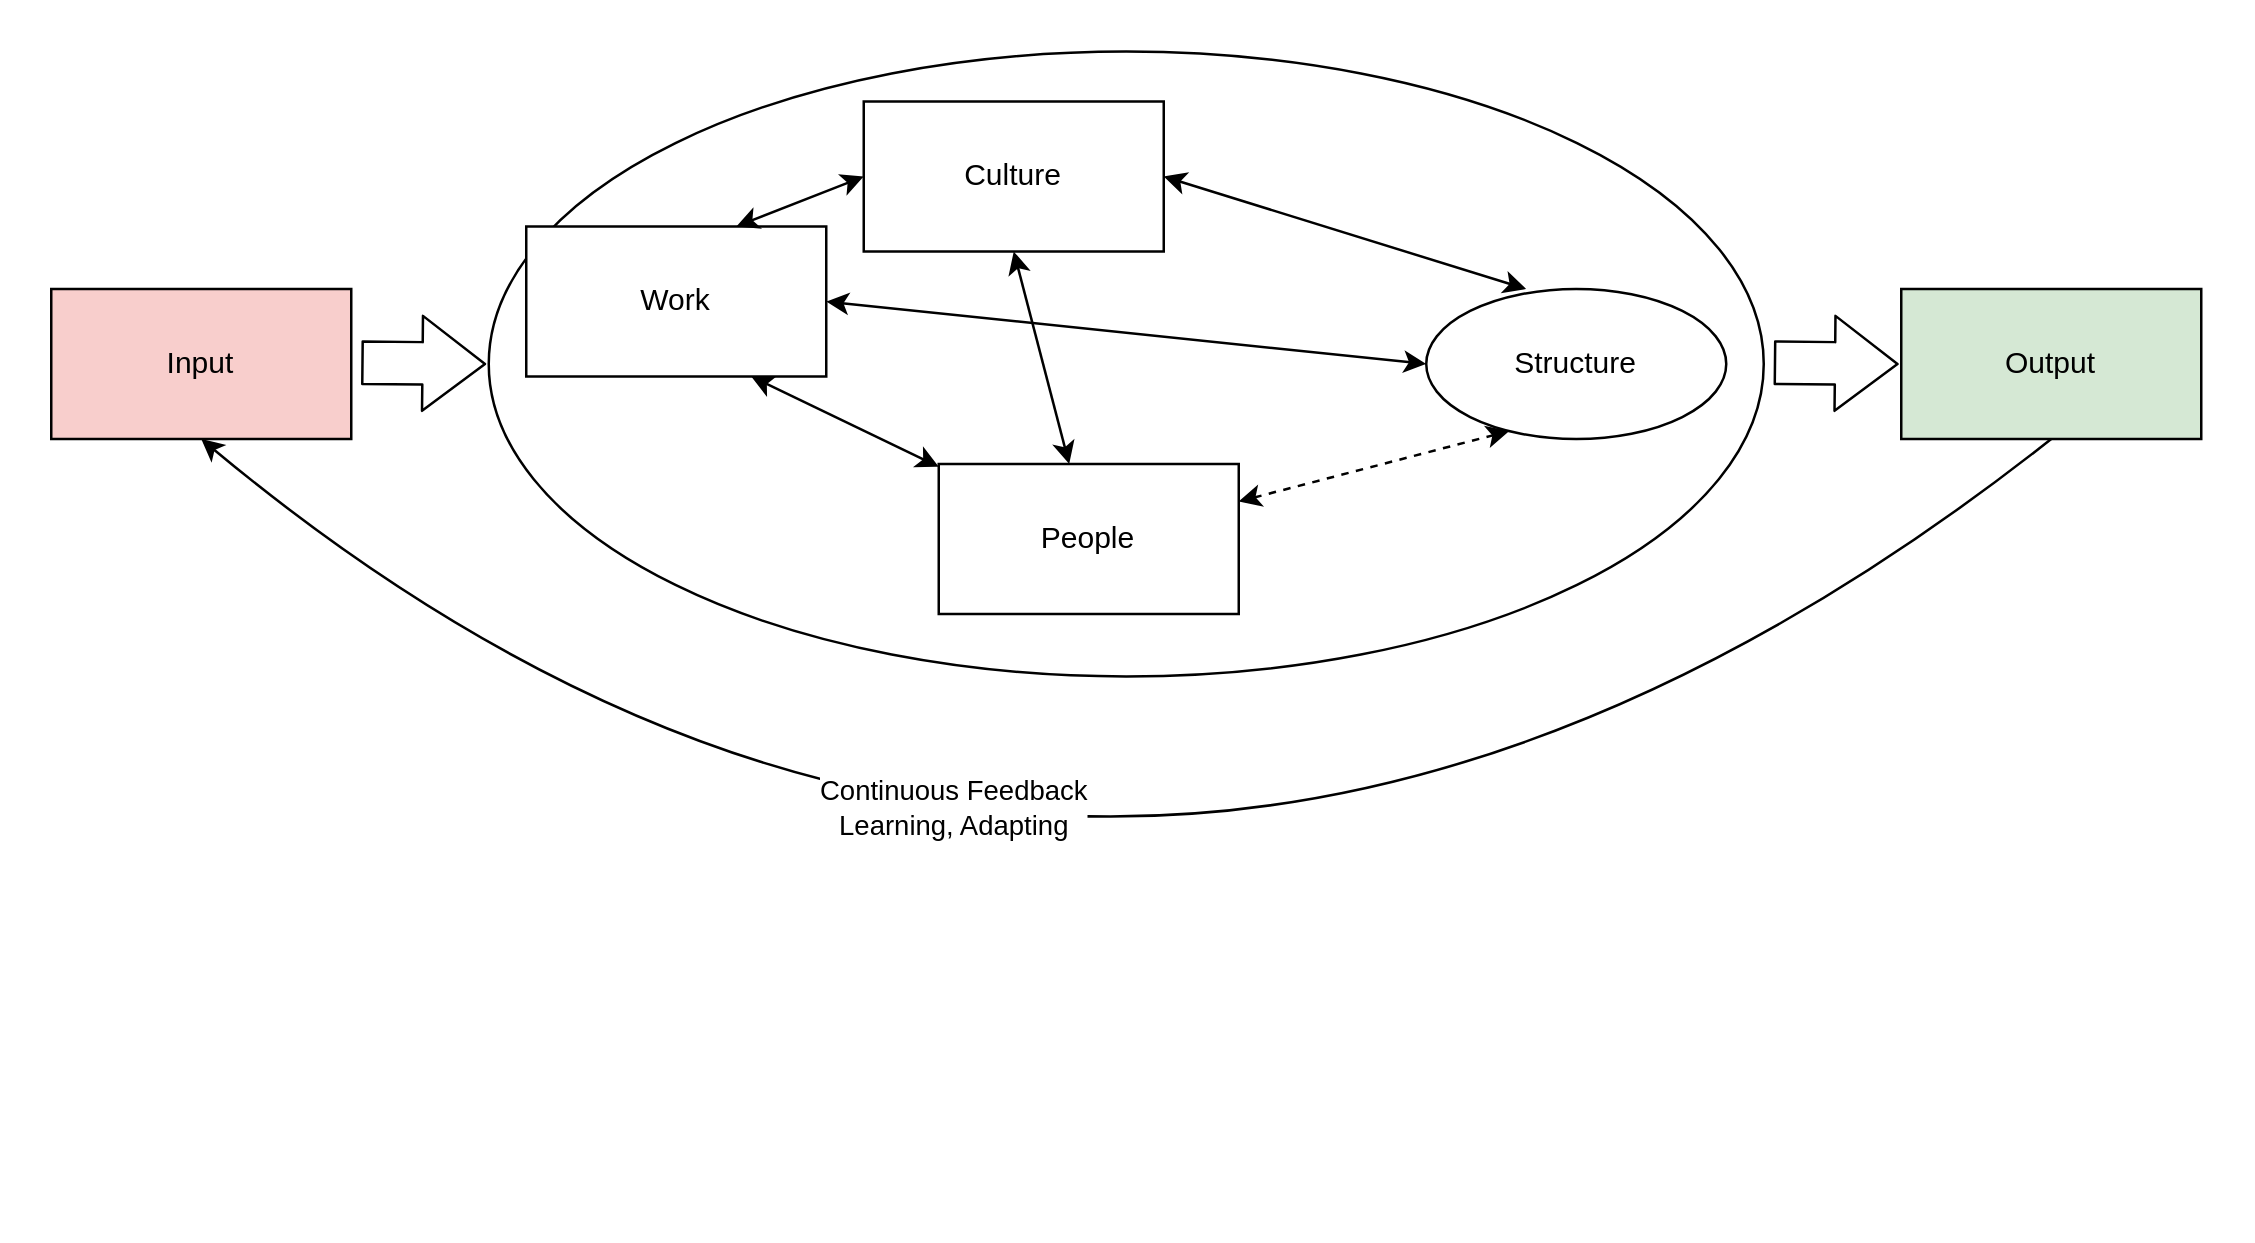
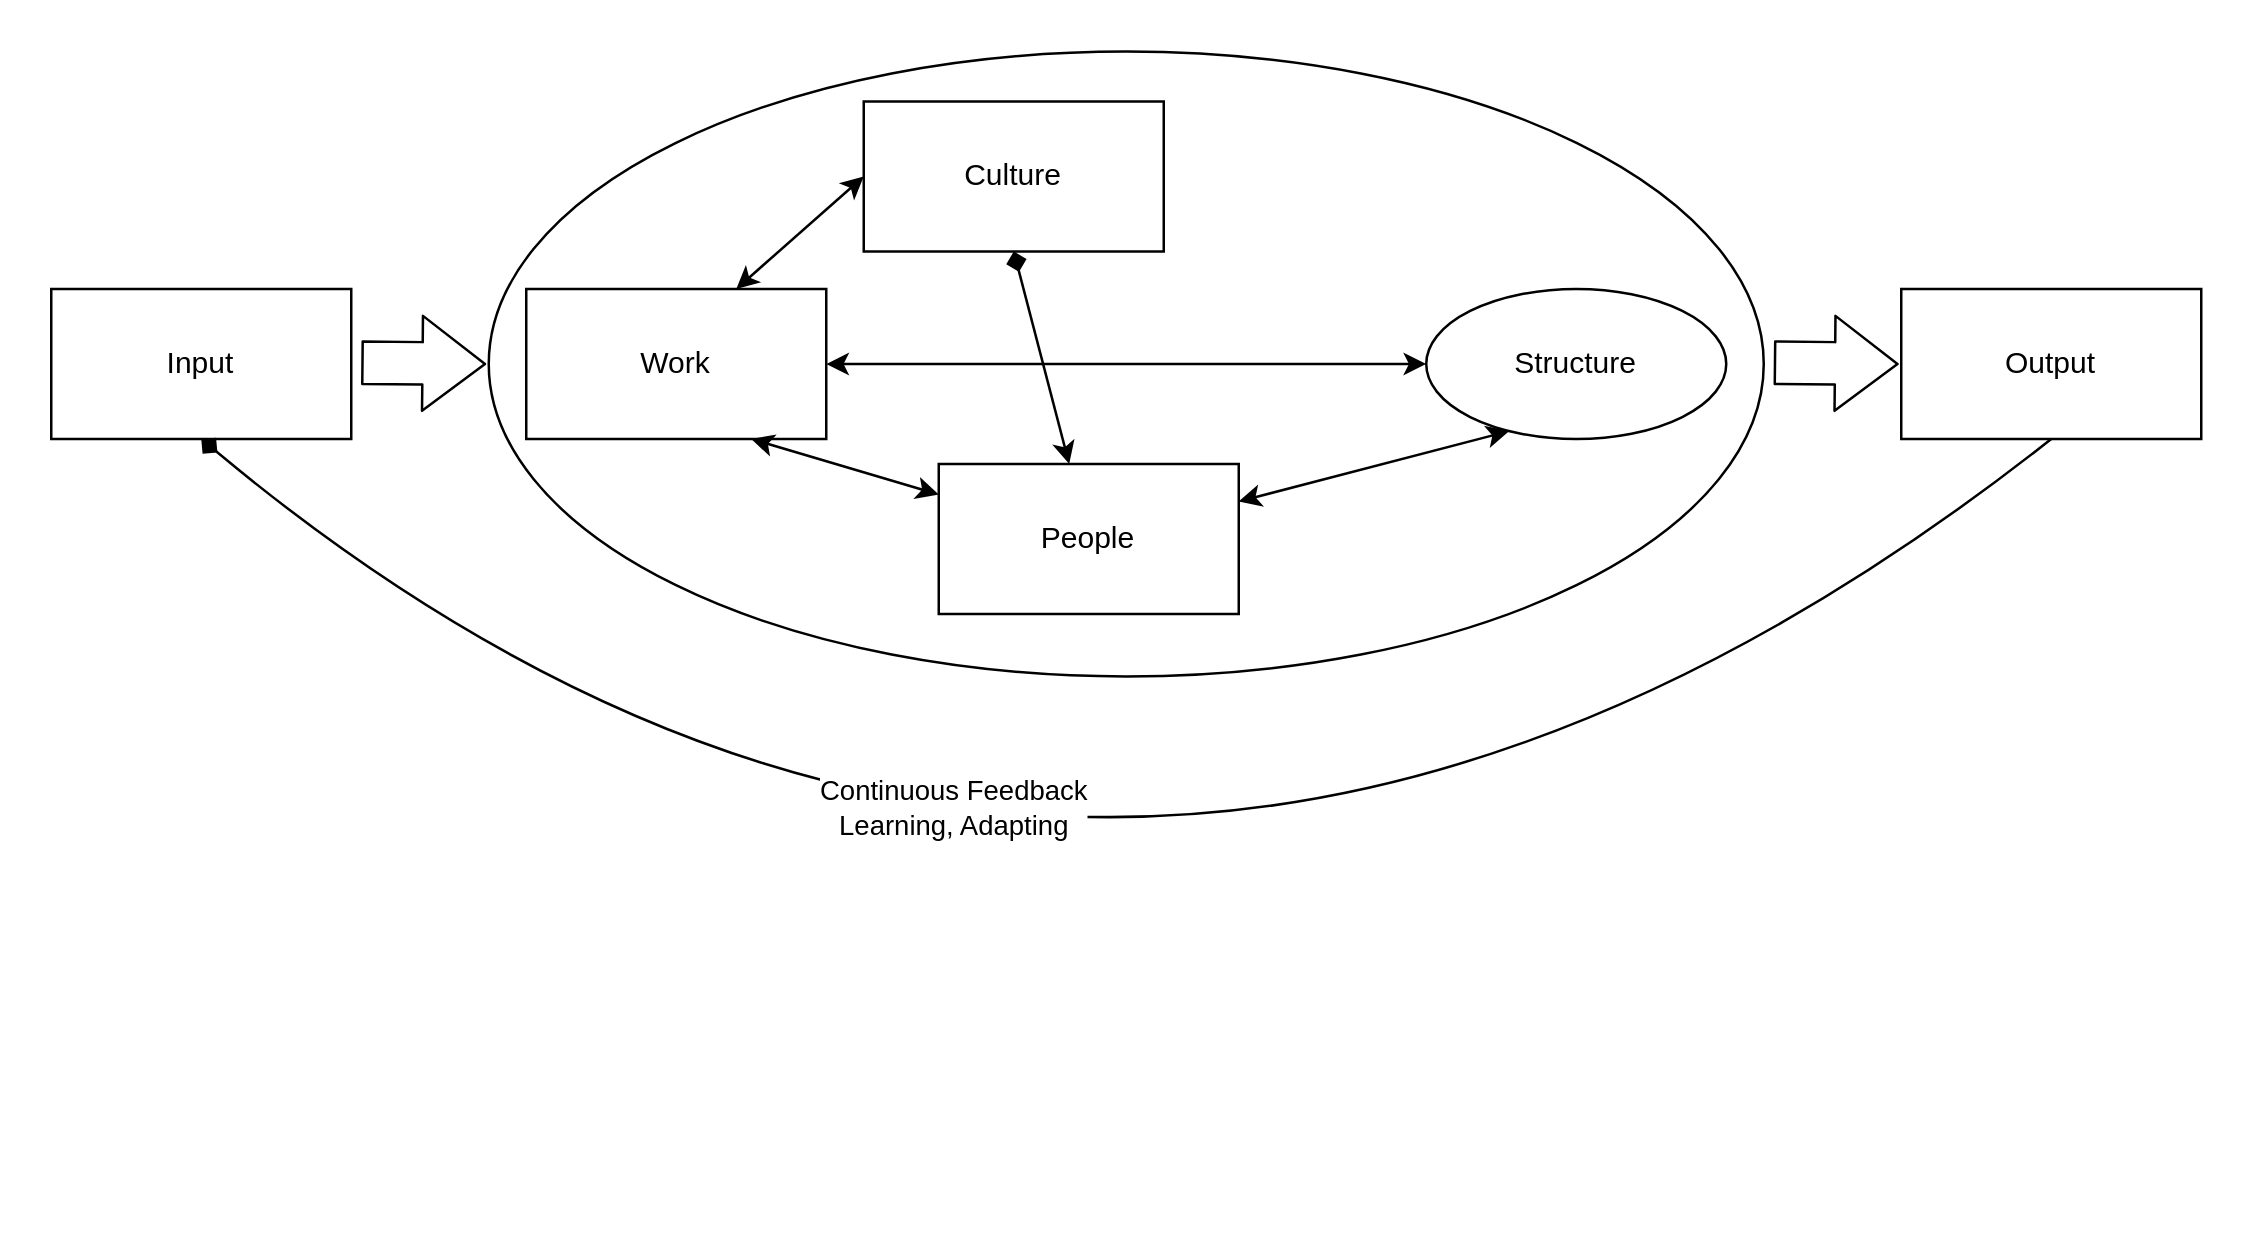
- <mxCell id="15" value="" style="endArrow=classic;startArrow=classic;html=1;entryX=1;entryY=0.5;entryDx=0;entryDy=0;exitX=0.333;exitY=0;exitDx=0;exitDy=0;exitPerimeter=0;" edge="1" parent="1" source="6" target="3"><mxGeometry width="50" height="50" relative="1" as="geometry"><mxPoint x="-50" y="365" as="sourcePoint" /><mxPoint x="0" y="315" as="targetPoint" /></mxGeometry></mxCell>
- <mxCell id="17" value="" style="endArrow=classic;startArrow=classic;html=1;entryX=0.5;entryY=1;entryDx=0;entryDy=0;" edge="1" parent="1" source="4" target="3"><mxGeometry width="50" height="50" relative="1" as="geometry"><mxPoint x="-120" y="265" as="sourcePoint" /><mxPoint x="-70" y="215" as="targetPoint" /></mxGeometry></mxCell>
+ <mxCell id="17" value="" style="endArrow=diamond;startArrow=classic;html=1;entryX=0.5;entryY=1;entryDx=0;entryDy=0;" edge="1" parent="1" source="4" target="3"><mxGeometry width="50" height="50" relative="1" as="geometry"><mxPoint x="-120" y="265" as="sourcePoint" /><mxPoint x="-70" y="215" as="targetPoint" /></mxGeometry></mxCell>
- <mxCell id="5" value="Work" style="rounded=0;whiteSpace=wrap;html=1;" vertex="1" parent="1"><mxGeometry x="210" y="90" width="120" height="60" as="geometry" /></mxCell>
+ <mxCell id="5" value="Work" style="rounded=0;whiteSpace=wrap;html=1;" vertex="1" parent="1"><mxGeometry x="210" y="115" width="120" height="60" as="geometry" /></mxCell>
- <mxCell id="7" value="Input" style="rounded=0;whiteSpace=wrap;html=1;fillColor=#f8cecc;" vertex="1" parent="1"><mxGeometry x="20" y="115" width="120" height="60" as="geometry" /></mxCell>
+ <mxCell id="7" value="Input" style="rounded=0;whiteSpace=wrap;html=1;" vertex="1" parent="1"><mxGeometry x="20" y="115" width="120" height="60" as="geometry" /></mxCell>
- <mxCell id="8" value="Output" style="rounded=0;whiteSpace=wrap;html=1;fillColor=#d5e8d4;" vertex="1" parent="1"><mxGeometry x="760" y="115" width="120" height="60" as="geometry" /></mxCell>
+ <mxCell id="8" value="Output" style="rounded=0;whiteSpace=wrap;html=1;" vertex="1" parent="1"><mxGeometry x="760" y="115" width="120" height="60" as="geometry" /></mxCell>
- <mxCell id="11" value="" style="curved=1;endArrow=classic;html=1;exitX=0.5;exitY=1;exitDx=0;exitDy=0;entryX=0.5;entryY=1;entryDx=0;entryDy=0;" edge="1" parent="1" source="8" target="7"><mxGeometry width="50" height="50" relative="1" as="geometry"><mxPoint x="430" y="395" as="sourcePoint" /><mxPoint x="480" y="345" as="targetPoint" /><Array as="points"><mxPoint x="440" y="475" /></Array></mxGeometry></mxCell>
+ <mxCell id="11" value="" style="curved=1;endArrow=diamond;html=1;exitX=0.5;exitY=1;exitDx=0;exitDy=0;entryX=0.5;entryY=1;entryDx=0;entryDy=0;" edge="1" parent="1" source="8" target="7"><mxGeometry width="50" height="50" relative="1" as="geometry"><mxPoint x="430" y="395" as="sourcePoint" /><mxPoint x="480" y="345" as="targetPoint" /><Array as="points"><mxPoint x="440" y="475" /></Array></mxGeometry></mxCell>
- <mxCell id="16" value="" style="endArrow=classic;startArrow=classic;html=1;entryX=1;entryY=0.25;entryDx=0;entryDy=0;exitX=0.25;exitY=1;exitDx=0;exitDy=0;dashed=1;" edge="1" parent="1" source="6" target="4"><mxGeometry width="50" height="50" relative="1" as="geometry"><mxPoint x="330" y="465" as="sourcePoint" /><mxPoint x="380" y="415" as="targetPoint" /></mxGeometry></mxCell>
+ <mxCell id="16" value="" style="endArrow=classic;startArrow=classic;html=1;entryX=1;entryY=0.25;entryDx=0;entryDy=0;exitX=0.25;exitY=1;exitDx=0;exitDy=0;" edge="1" parent="1" source="6" target="4"><mxGeometry width="50" height="50" relative="1" as="geometry"><mxPoint x="330" y="465" as="sourcePoint" /><mxPoint x="380" y="415" as="targetPoint" /></mxGeometry></mxCell>
